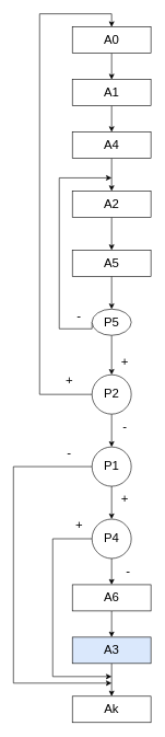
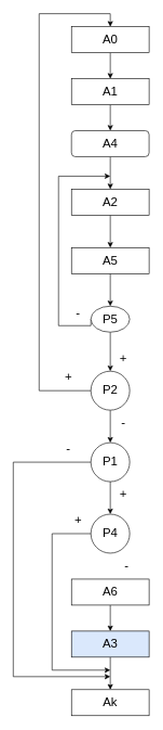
- <mxCell id="7" value="&lt;font style=&quot;font-size: 19px&quot;&gt;A4&lt;/font&gt;" style="rounded=0;whiteSpace=wrap;html=1;" vertex="1" parent="1"><mxGeometry x="110" y="200" width="120" height="40" as="geometry" /></mxCell>
+ <mxCell id="7" value="&lt;font style=&quot;font-size: 19px&quot;&gt;A4&lt;/font&gt;" style="whiteSpace=wrap;html=1;rounded=1;" vertex="1" parent="1"><mxGeometry x="110" y="200" width="120" height="40" as="geometry" /></mxCell>
- <mxCell id="25" style="edgeStyle=orthogonalEdgeStyle;rounded=0;orthogonalLoop=1;jettySize=auto;html=1;exitX=0.5;exitY=1;exitDx=0;exitDy=0;entryX=0.5;entryY=0;entryDx=0;entryDy=0;" edge="1" parent="1" source="27" target="30"><mxGeometry relative="1" as="geometry" /></mxCell>
